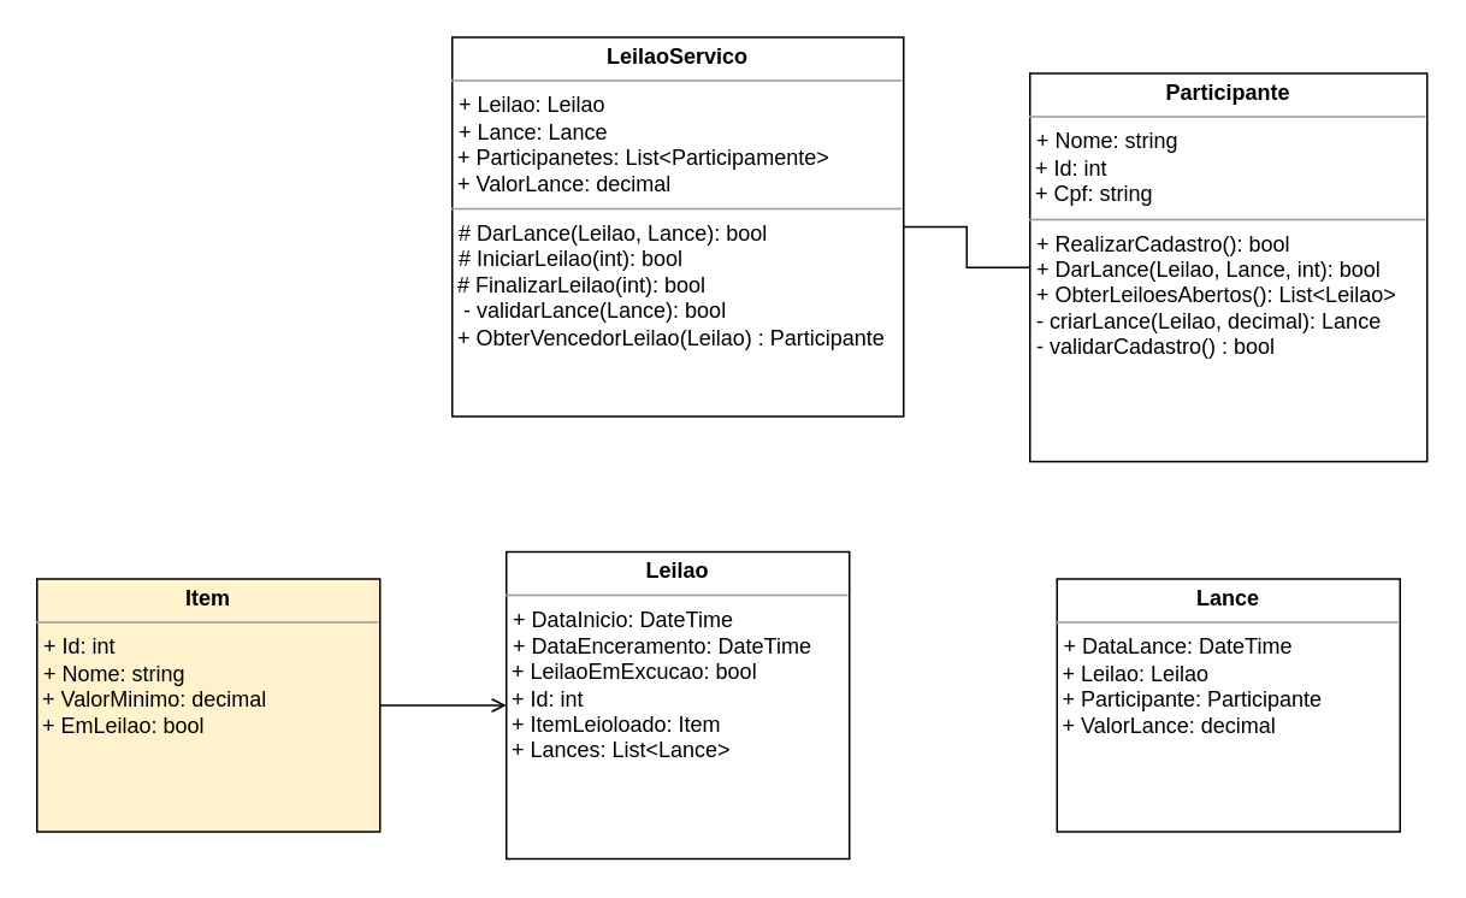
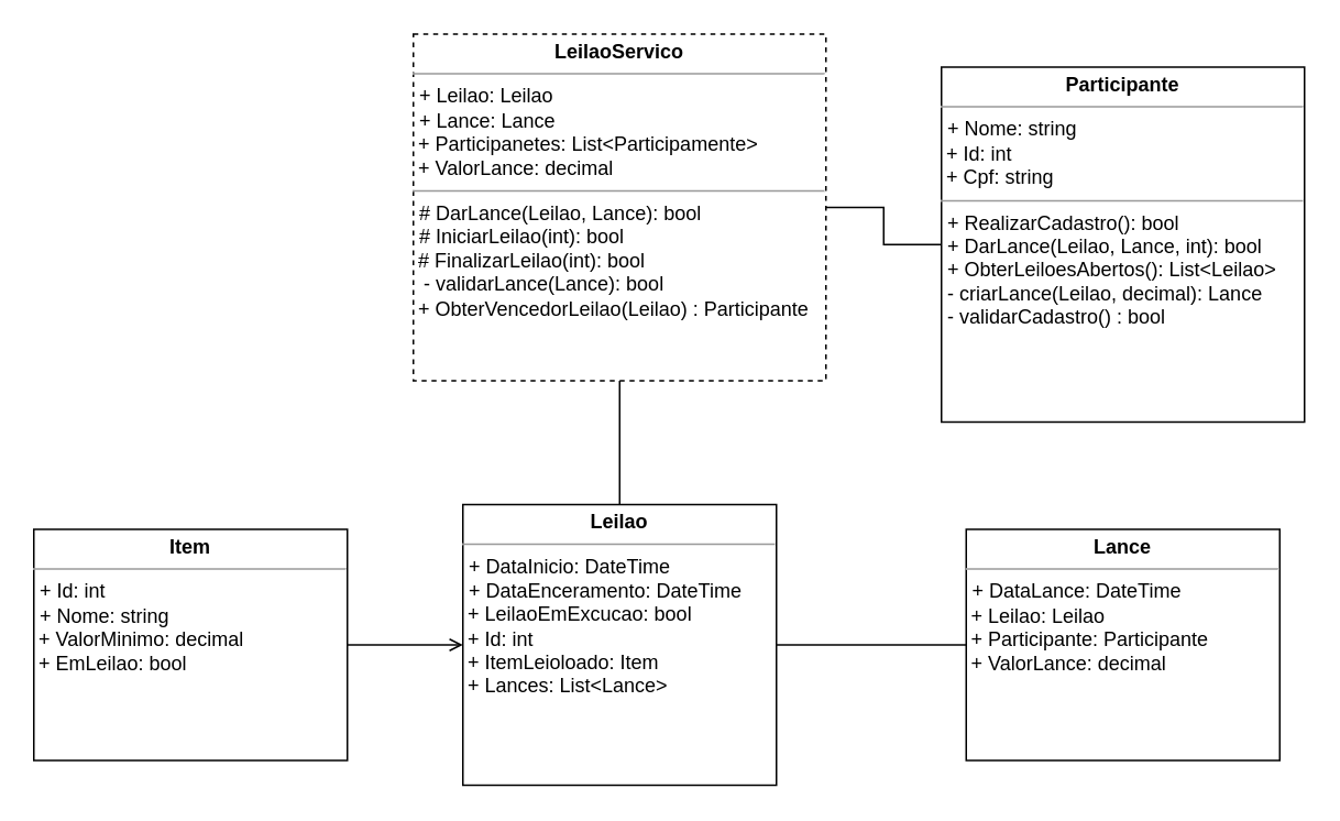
- <mxCell id="8" value="&lt;p style=&quot;margin:0px;margin-top:4px;text-align:center;&quot;&gt;&lt;b&gt;LeilaoServico&lt;/b&gt;&lt;/p&gt;&lt;hr size=&quot;1&quot;&gt;&lt;p style=&quot;margin:0px;margin-left:4px;&quot;&gt;+ Leilao: Leilao&lt;br&gt;&lt;/p&gt;&lt;p style=&quot;margin:0px;margin-left:4px;&quot;&gt;+ Lance: Lance&lt;/p&gt;&amp;nbsp;+ Participanetes: List&amp;lt;Participamente&amp;gt;&lt;br&gt;&amp;nbsp;+ ValorLance: decimal&lt;br&gt;&lt;hr size=&quot;1&quot;&gt;&lt;p style=&quot;margin:0px;margin-left:4px;&quot;&gt;# DarLance(Leilao, Lance): bool&lt;br&gt;# IniciarLeilao(int): bool&lt;/p&gt;&amp;nbsp;# FinalizarLeilao(int): bool&lt;br&gt;&amp;nbsp; - validarLance(Lance): bool&lt;br&gt;&amp;nbsp;+ ObterVencedorLeilao(Leilao) : Participante" style="verticalAlign=top;align=left;overflow=fill;fontSize=12;fontFamily=Helvetica;html=1;rounded=0;shadow=0;comic=0;labelBackgroundColor=none;strokeWidth=1" vertex="1" parent="1"><mxGeometry x="250" y="20" width="250" height="210" as="geometry" /></mxCell>
+ <mxCell id="8" value="&lt;p style=&quot;margin:0px;margin-top:4px;text-align:center;&quot;&gt;&lt;b&gt;LeilaoServico&lt;/b&gt;&lt;/p&gt;&lt;hr size=&quot;1&quot;&gt;&lt;p style=&quot;margin:0px;margin-left:4px;&quot;&gt;+ Leilao: Leilao&lt;br&gt;&lt;/p&gt;&lt;p style=&quot;margin:0px;margin-left:4px;&quot;&gt;+ Lance: Lance&lt;/p&gt;&amp;nbsp;+ Participanetes: List&amp;lt;Participamente&amp;gt;&lt;br&gt;&amp;nbsp;+ ValorLance: decimal&lt;br&gt;&lt;hr size=&quot;1&quot;&gt;&lt;p style=&quot;margin:0px;margin-left:4px;&quot;&gt;# DarLance(Leilao, Lance): bool&lt;br&gt;# IniciarLeilao(int): bool&lt;/p&gt;&amp;nbsp;# FinalizarLeilao(int): bool&lt;br&gt;&amp;nbsp; - validarLance(Lance): bool&lt;br&gt;&amp;nbsp;+ ObterVencedorLeilao(Leilao) : Participante" style="verticalAlign=top;align=left;overflow=fill;fontSize=12;fontFamily=Helvetica;html=1;rounded=0;shadow=0;comic=0;labelBackgroundColor=none;strokeWidth=1;dashed=1;" vertex="1" parent="1"><mxGeometry x="250" y="20" width="250" height="210" as="geometry" /></mxCell>
+ <mxCell id="4" style="edgeStyle=orthogonalEdgeStyle;rounded=0;orthogonalLoop=1;jettySize=auto;html=1;exitX=0.5;exitY=0;exitDx=0;exitDy=0;entryX=0.5;entryY=1;entryDx=0;entryDy=0;endArrow=none;endFill=0;" edge="1" parent="1" source="5" target="8"><mxGeometry relative="1" as="geometry" /></mxCell>
- <mxCell id="3" value="&lt;p style=&quot;margin:0px;margin-top:4px;text-align:center;&quot;&gt;&lt;b&gt;Item&lt;/b&gt;&lt;/p&gt;&lt;hr size=&quot;1&quot;&gt;&lt;p style=&quot;margin:0px;margin-left:4px;&quot;&gt;+ Id: int&lt;br&gt;+ Nome: string&lt;/p&gt;&amp;nbsp;+ ValorMinimo: decimal&lt;br&gt;&amp;nbsp;+ EmLeilao: bool&lt;br&gt;" style="verticalAlign=top;align=left;overflow=fill;fontSize=12;fontFamily=Helvetica;html=1;rounded=0;shadow=0;comic=0;labelBackgroundColor=none;strokeWidth=1;fillColor=#fff2cc;" parent="1" vertex="1"><mxGeometry x="20" y="320" width="190" height="140" as="geometry" /></mxCell>
+ <mxCell id="3" value="&lt;p style=&quot;margin:0px;margin-top:4px;text-align:center;&quot;&gt;&lt;b&gt;Item&lt;/b&gt;&lt;/p&gt;&lt;hr size=&quot;1&quot;&gt;&lt;p style=&quot;margin:0px;margin-left:4px;&quot;&gt;+ Id: int&lt;br&gt;+ Nome: string&lt;/p&gt;&amp;nbsp;+ ValorMinimo: decimal&lt;br&gt;&amp;nbsp;+ EmLeilao: bool&lt;br&gt;" style="verticalAlign=top;align=left;overflow=fill;fontSize=12;fontFamily=Helvetica;html=1;rounded=0;shadow=0;comic=0;labelBackgroundColor=none;strokeWidth=1" parent="1" vertex="1"><mxGeometry x="20" y="320" width="190" height="140" as="geometry" /></mxCell>
+ <mxCell id="6" style="edgeStyle=orthogonalEdgeStyle;rounded=0;orthogonalLoop=1;jettySize=auto;html=1;exitX=0;exitY=0.5;exitDx=0;exitDy=0;entryX=1;entryY=0.5;entryDx=0;entryDy=0;endArrow=none;endFill=0;" edge="1" parent="1" source="7" target="5"><mxGeometry relative="1" as="geometry" /></mxCell>
